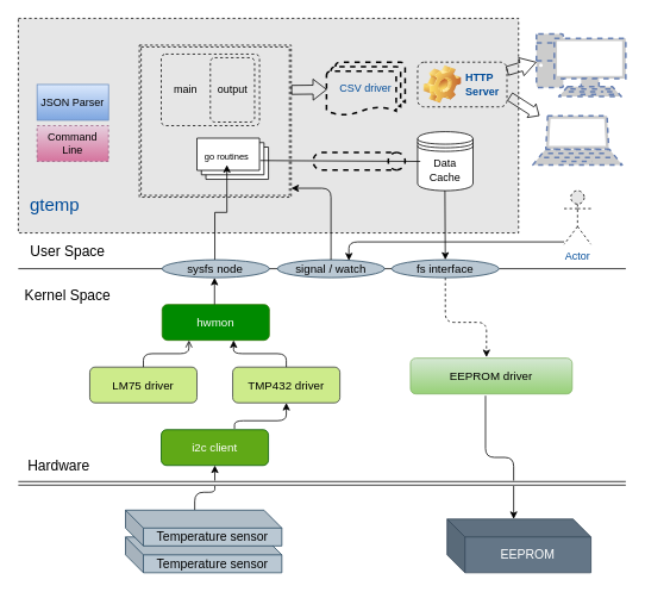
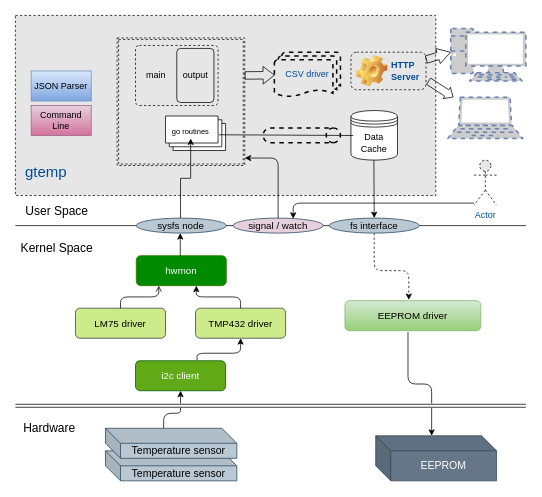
- <mxCell id="34" value="output" style="rounded=1;absoluteArcSize=1;html=1;arcSize=10;whiteSpace=wrap;points=[];strokeColor=inherit;fillColor=inherit;dashed=1;" parent="32" vertex="1"><mxGeometry x="55" y="4" width="49.5" height="72" as="geometry" /></mxCell>
+ <mxCell id="34" value="output" style="rounded=1;absoluteArcSize=1;html=1;arcSize=10;whiteSpace=wrap;points=[];strokeColor=inherit;fillColor=inherit;" parent="32" vertex="1"><mxGeometry x="55" y="4" width="49.5" height="72" as="geometry" /></mxCell>
- <mxCell id="30" value="Command Line" style="rounded=0;whiteSpace=wrap;html=1;fillColor=#e6d0de;strokeColor=#996185;fontSize=12;gradientColor=#d5739d;dashed=1;" parent="1" vertex="1"><mxGeometry x="41" y="140" width="80" height="40" as="geometry" /></mxCell>
+ <mxCell id="30" value="Command Line" style="rounded=0;whiteSpace=wrap;html=1;fillColor=#e6d0de;strokeColor=#996185;fontSize=12;gradientColor=#d5739d;" parent="1" vertex="1"><mxGeometry x="41" y="140" width="80" height="40" as="geometry" /></mxCell>
- <mxCell id="38" value="&lt;div&gt;signal / watch&lt;br&gt;&lt;/div&gt;" style="ellipse;whiteSpace=wrap;html=1;fontSize=13;strokeWidth=1;fillColor=#bac8d3;strokeColor=#23445d;" parent="1" vertex="1"><mxGeometry x="310" y="290" width="120" height="20" as="geometry" /></mxCell>
+ <mxCell id="38" value="&lt;div&gt;signal / watch&lt;br&gt;&lt;/div&gt;" style="ellipse;whiteSpace=wrap;html=1;fontSize=13;strokeWidth=1;fillColor=#e6d0de;strokeColor=#23445d;" parent="1" vertex="1"><mxGeometry x="310" y="290" width="120" height="20" as="geometry" /></mxCell>
- <mxCell id="12" value="Hardware" style="text;html=1;align=center;verticalAlign=middle;resizable=0;points=[];autosize=1;strokeColor=none;fontSize=16;" parent="1" vertex="1"><mxGeometry x="25" y="510" width="80" height="20" as="geometry" /></mxCell>
+ <mxCell id="12" value="Hardware" style="text;html=1;align=center;verticalAlign=middle;resizable=0;points=[];autosize=1;strokeColor=none;fontSize=16;" parent="1" vertex="1"><mxGeometry x="25" y="560" width="80" height="20" as="geometry" /></mxCell>
